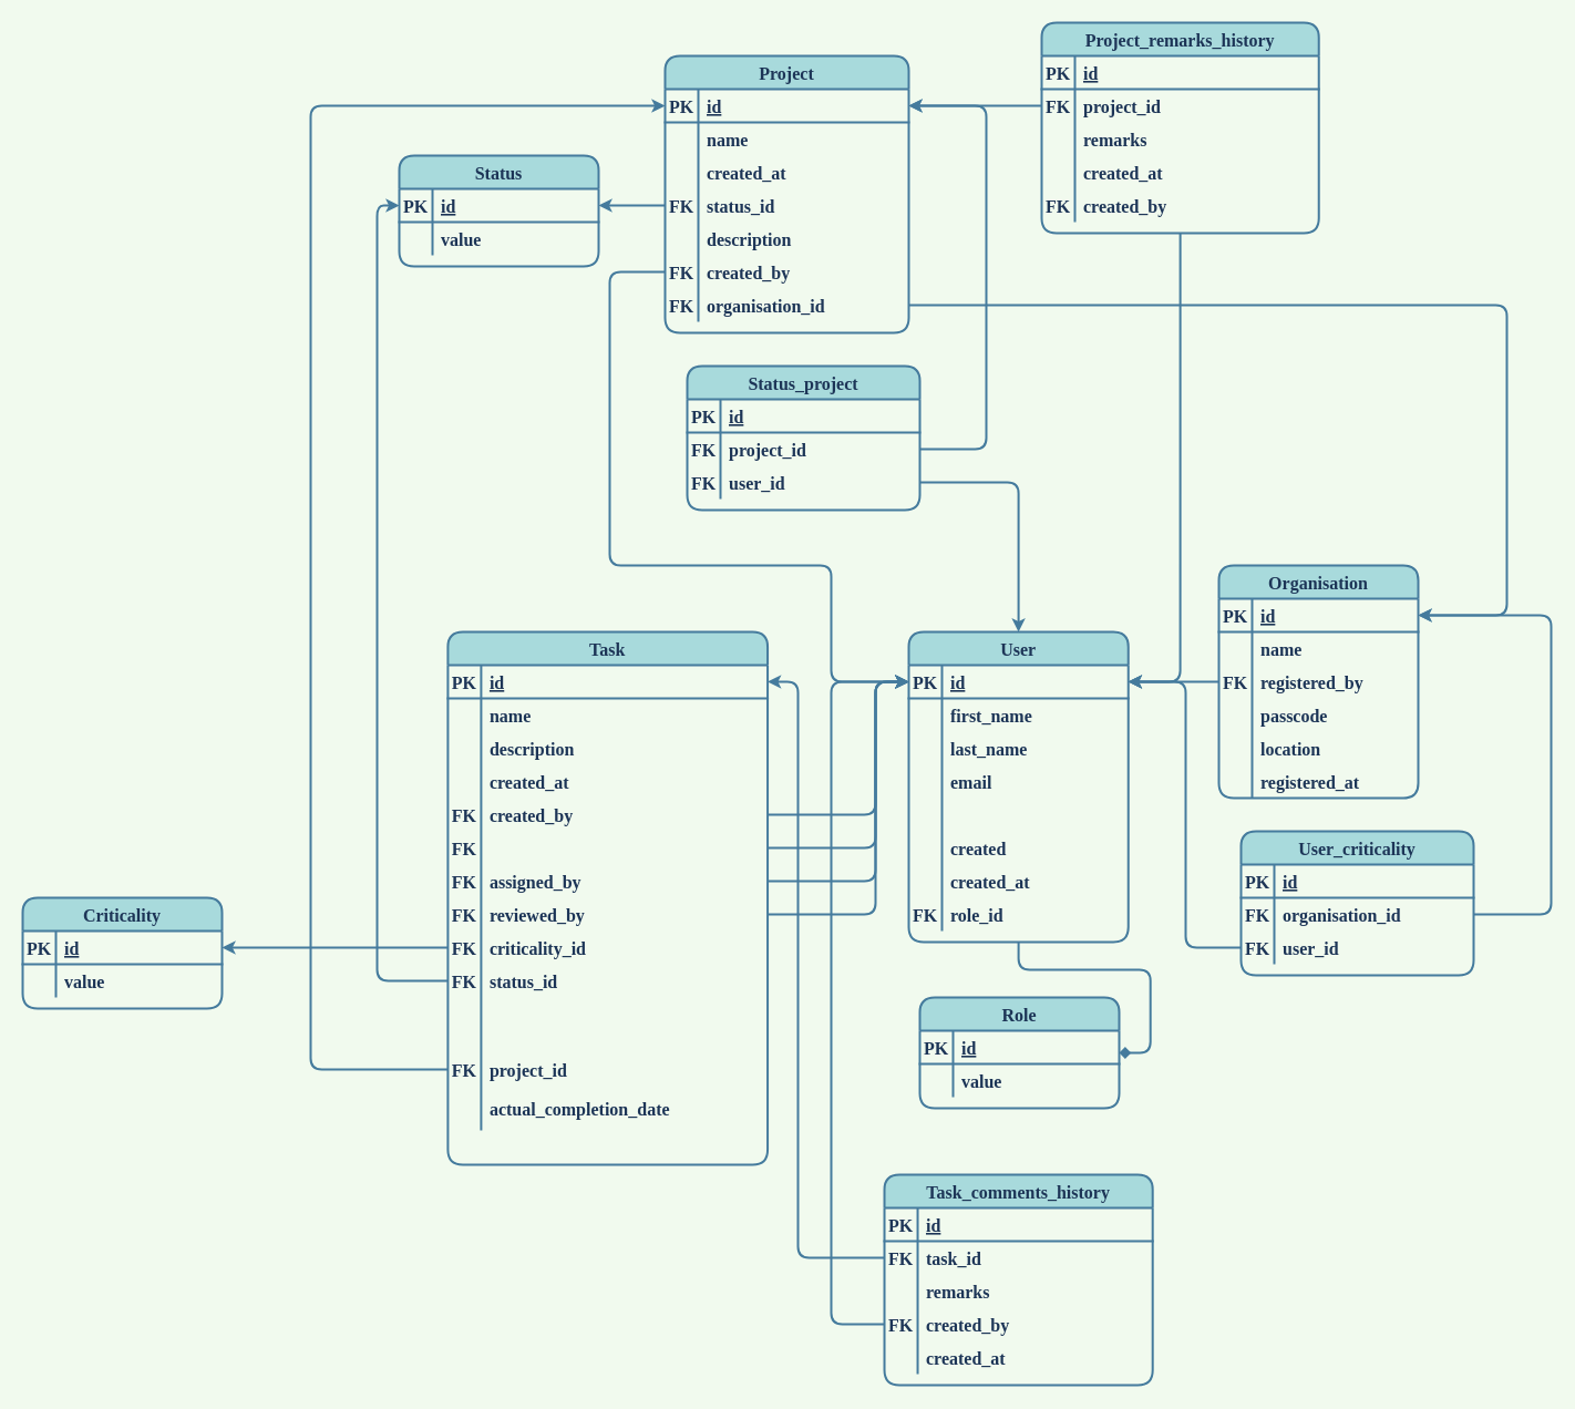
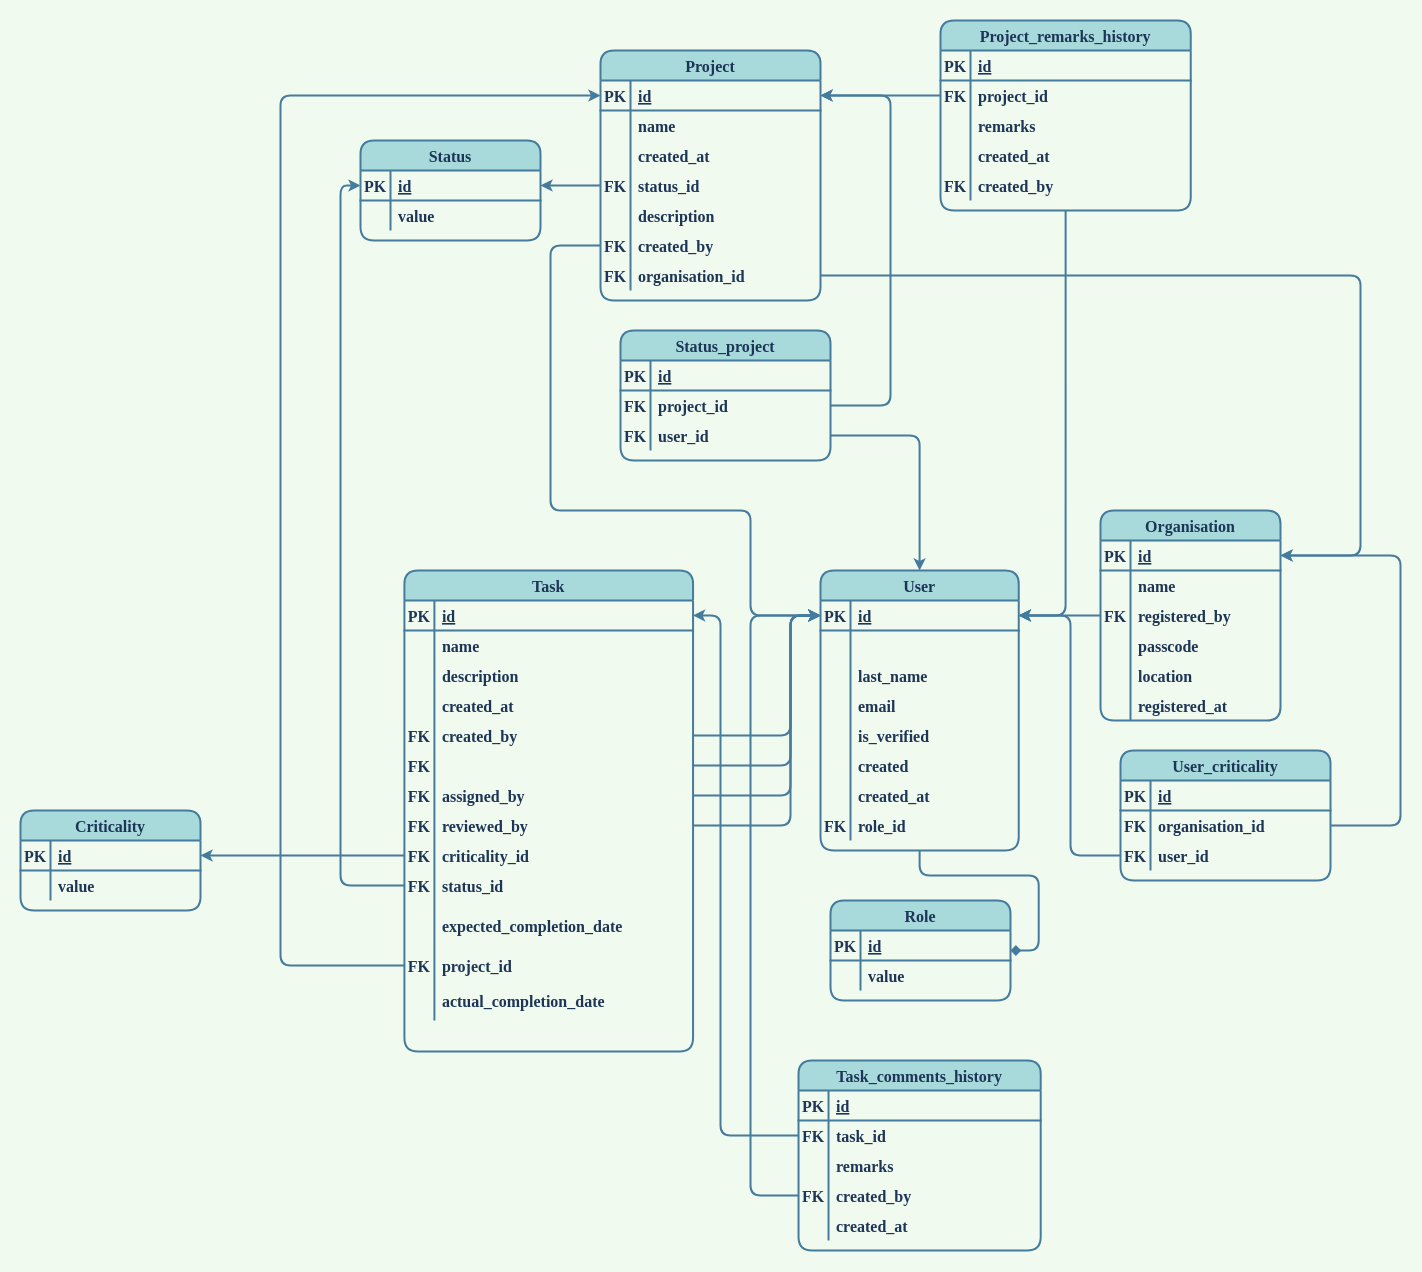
- <mxCell id="71" value="first_name" style="shape=partialRectangle;connectable=0;fillColor=none;top=0;left=0;bottom=0;right=0;align=left;spacingLeft=6;overflow=hidden;strokeColor=#457B9D;fontFamily=Source Code Pro;FType=g;fontSize=16;fontStyle=1;textDirection=ltr;strokeWidth=2;fontColor=#1D3557;sketch=0;rounded=1;" parent="69" vertex="1"><mxGeometry x="30" width="168.235" height="30" as="geometry" /></mxCell>
+ <mxCell id="80" value="is_verified" style="shape=partialRectangle;connectable=0;fillColor=none;top=0;left=0;bottom=0;right=0;align=left;spacingLeft=6;overflow=hidden;strokeColor=#457B9D;fontFamily=Source Code Pro;FType=g;fontSize=16;fontStyle=1;textDirection=ltr;strokeWidth=2;fontColor=#1D3557;sketch=0;rounded=1;" parent="78" vertex="1"><mxGeometry x="30" width="168.235" height="30" as="geometry" /></mxCell>
+ <mxCell id="122" value="expected_completion_date" style="shape=partialRectangle;connectable=0;fillColor=none;top=0;left=0;bottom=0;right=0;align=left;spacingLeft=6;overflow=hidden;fontFamily=Source Code Pro;fontSize=16;strokeColor=#457B9D;fontStyle=1;strokeWidth=2;FType=g;fontColor=#1D3557;sketch=0;rounded=1;" parent="120" vertex="1"><mxGeometry x="30" width="258.65" height="50" as="geometry" /></mxCell>
